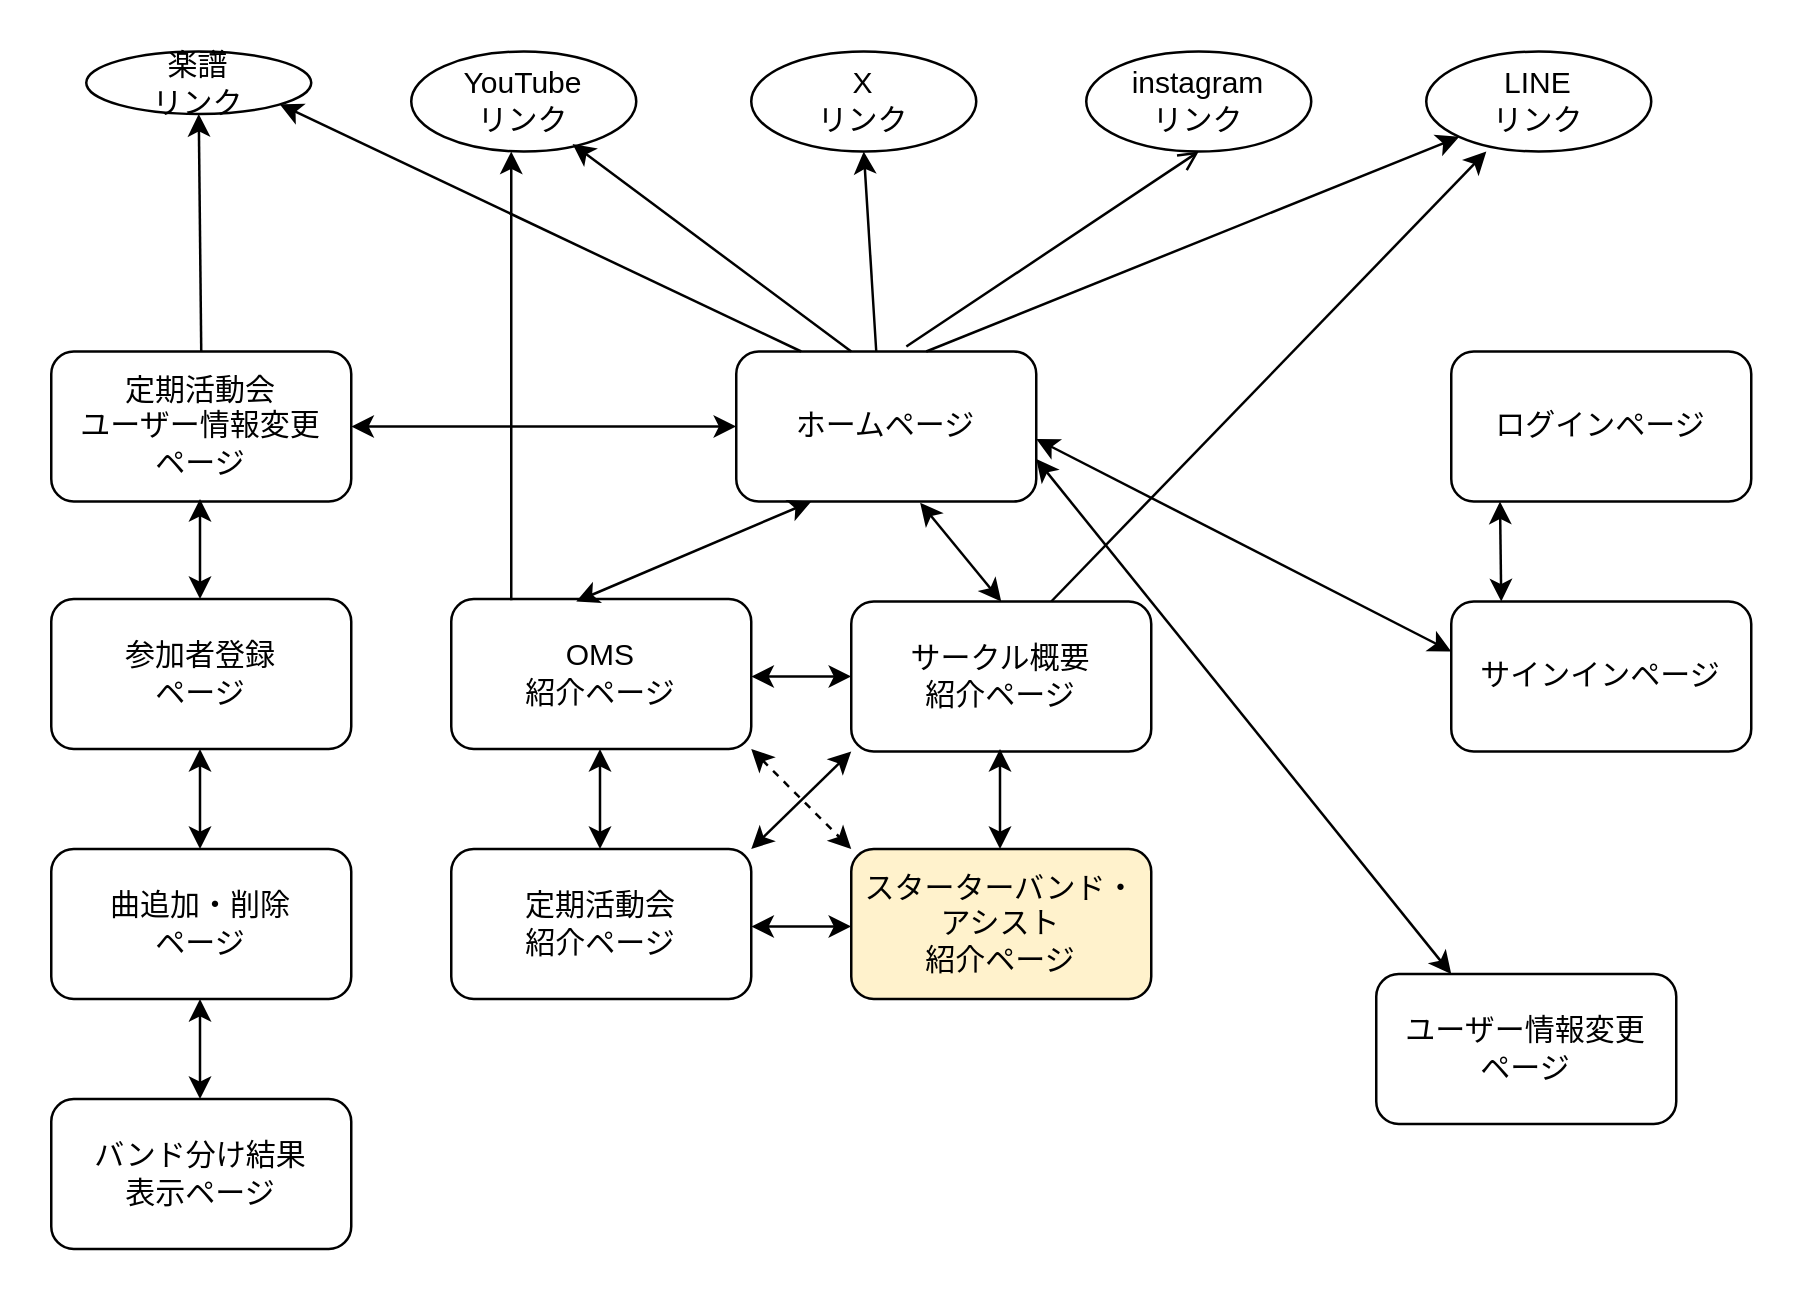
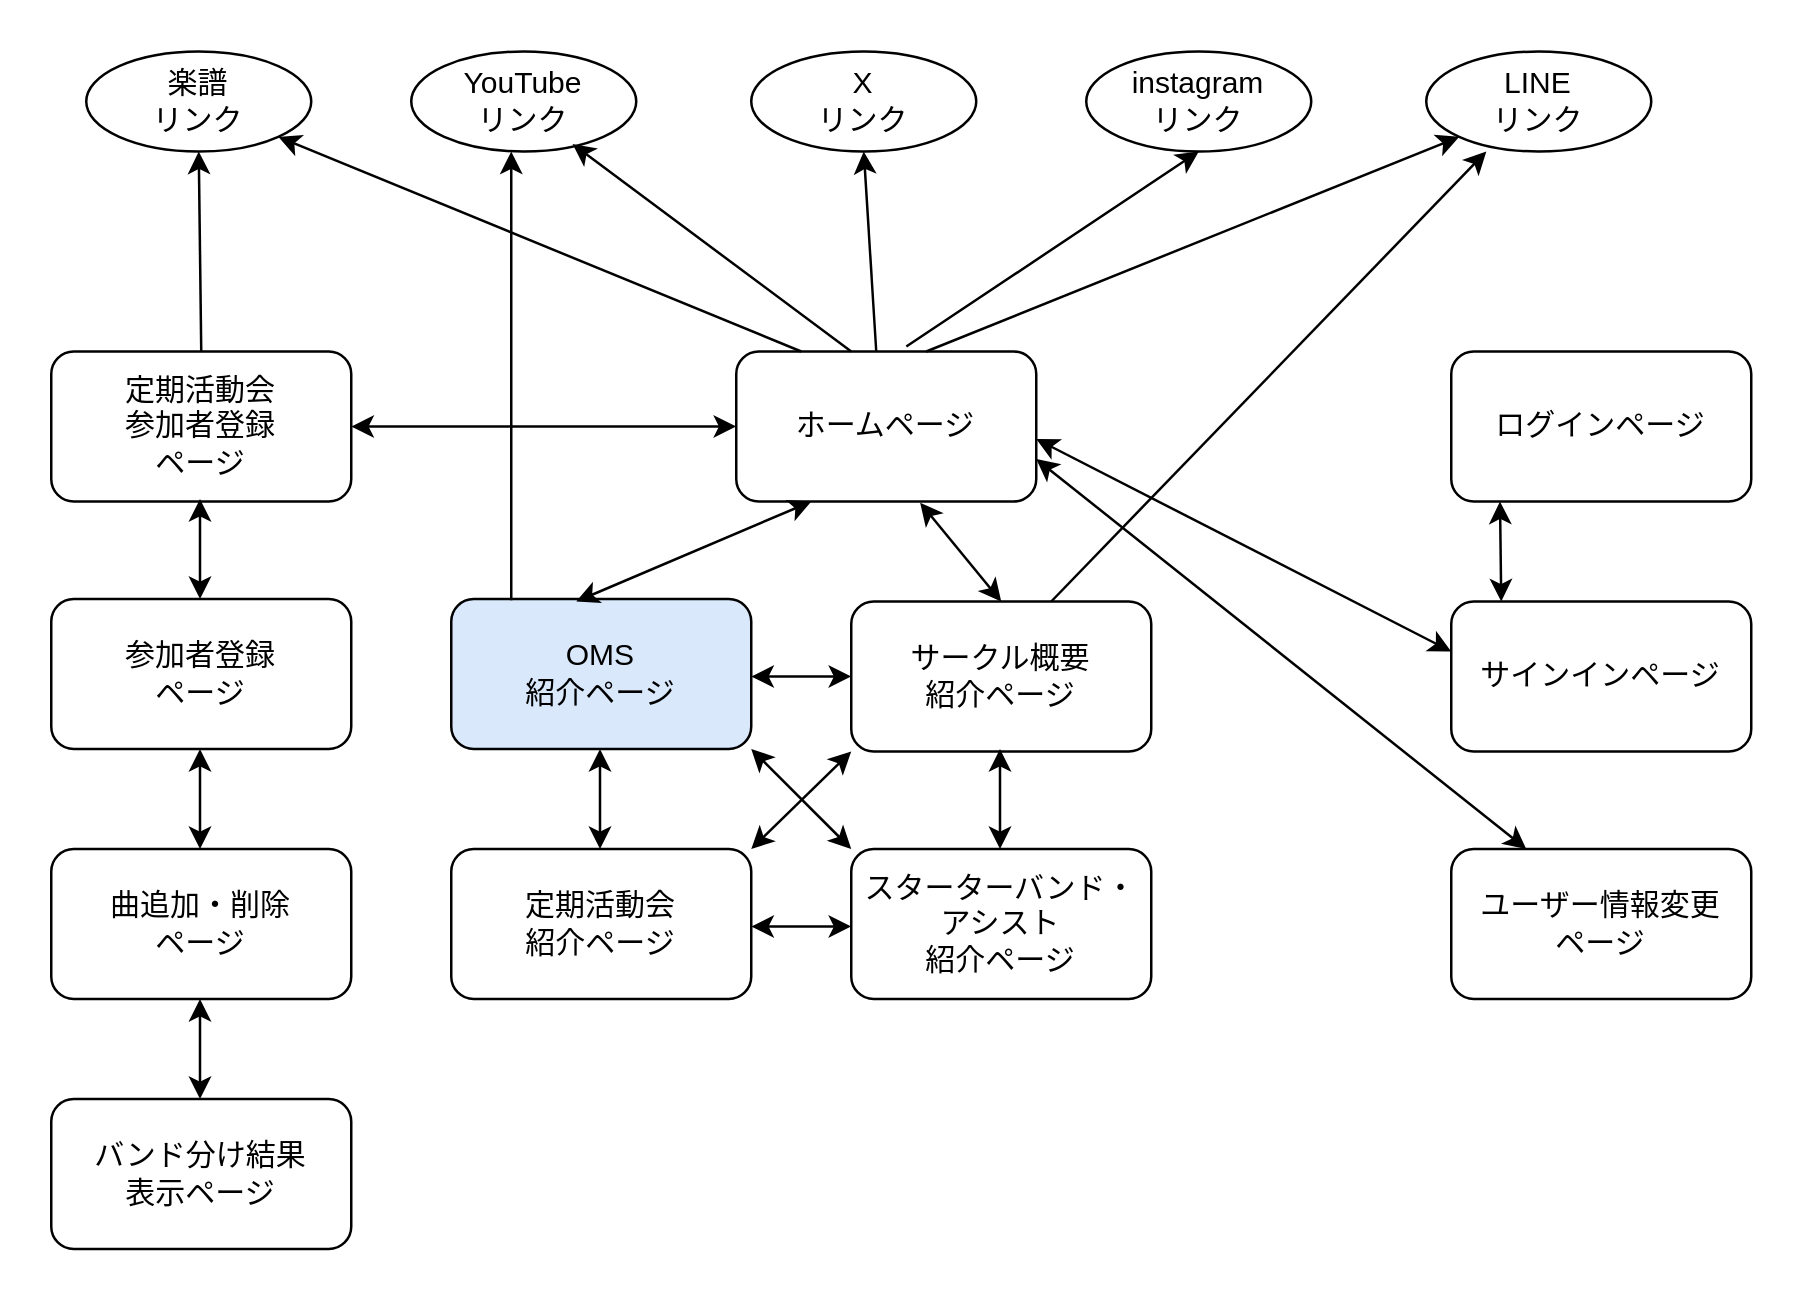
- <mxCell id="10" value="楽譜&lt;br&gt;リンク" style="ellipse;whiteSpace=wrap;html=1;" parent="1" vertex="1"><mxGeometry x="34" y="20" width="90" height="25" as="geometry" /></mxCell>
+ <mxCell id="10" value="楽譜&lt;br&gt;リンク" style="ellipse;whiteSpace=wrap;html=1;" parent="1" vertex="1"><mxGeometry x="34" y="20" width="90" height="40" as="geometry" /></mxCell>
- <mxCell id="14" value="" style="endArrow=open;html=1;entryX=0.5;entryY=1;entryDx=0;entryDy=0;exitX=0.567;exitY=-0.033;exitDx=0;exitDy=0;exitPerimeter=0;" parent="1" target="4" edge="1" source="2"><mxGeometry width="50" height="50" relative="1" as="geometry"><mxPoint x="380" y="140" as="sourcePoint" /><mxPoint x="430" y="90" as="targetPoint" /></mxGeometry></mxCell>
+ <mxCell id="14" value="" style="endArrow=classic;html=1;entryX=0.5;entryY=1;entryDx=0;entryDy=0;exitX=0.567;exitY=-0.033;exitDx=0;exitDy=0;exitPerimeter=0;" parent="1" target="4" edge="1" source="2"><mxGeometry width="50" height="50" relative="1" as="geometry"><mxPoint x="380" y="140" as="sourcePoint" /><mxPoint x="430" y="90" as="targetPoint" /></mxGeometry></mxCell>
- <mxCell id="9" value="定期活動会&lt;br&gt;ユーザー情報変更&lt;br&gt;ページ" style="rounded=1;whiteSpace=wrap;html=1;" parent="1" vertex="1"><mxGeometry x="20" y="140" width="120" height="60" as="geometry" /></mxCell>
+ <mxCell id="9" value="定期活動会&lt;br&gt;参加者登録&lt;br&gt;ページ" style="rounded=1;whiteSpace=wrap;html=1;" parent="1" vertex="1"><mxGeometry x="20" y="140" width="120" height="60" as="geometry" /></mxCell>
- <mxCell id="27" value="OMS&lt;br&gt;紹介ページ" style="rounded=1;whiteSpace=wrap;html=1;" vertex="1" parent="1"><mxGeometry x="180" y="239" width="120" height="60" as="geometry" /></mxCell>
+ <mxCell id="27" value="OMS&lt;br&gt;紹介ページ" style="rounded=1;whiteSpace=wrap;html=1;fillColor=#dae8fc;" vertex="1" parent="1"><mxGeometry x="180" y="239" width="120" height="60" as="geometry" /></mxCell>
- <mxCell id="37" value="" style="endArrow=classic;startArrow=classic;html=1;exitX=1;exitY=1;exitDx=0;exitDy=0;entryX=0;entryY=0;entryDx=0;entryDy=0;dashed=1;" edge="1" parent="1" source="27" target="34"><mxGeometry width="50" height="50" relative="1" as="geometry"><mxPoint x="310" y="349" as="sourcePoint" /><mxPoint x="350" y="310" as="targetPoint" /></mxGeometry></mxCell>
+ <mxCell id="37" value="" style="endArrow=classic;startArrow=classic;html=1;exitX=1;exitY=1;exitDx=0;exitDy=0;entryX=0;entryY=0;entryDx=0;entryDy=0;" edge="1" parent="1" source="27" target="34"><mxGeometry width="50" height="50" relative="1" as="geometry"><mxPoint x="310" y="349" as="sourcePoint" /><mxPoint x="350" y="310" as="targetPoint" /></mxGeometry></mxCell>
- <mxCell id="34" value="スターターバンド・アシスト&lt;br&gt;紹介ページ" style="rounded=1;whiteSpace=wrap;html=1;fillColor=#fff2cc;" vertex="1" parent="1"><mxGeometry x="340" y="339" width="120" height="60" as="geometry" /></mxCell>
+ <mxCell id="34" value="スターターバンド・アシスト&lt;br&gt;紹介ページ" style="rounded=1;whiteSpace=wrap;html=1;" vertex="1" parent="1"><mxGeometry x="340" y="339" width="120" height="60" as="geometry" /></mxCell>
- <mxCell id="8" value="ユーザー情報変更&lt;br&gt;ページ" style="rounded=1;whiteSpace=wrap;html=1;" parent="1" vertex="1"><mxGeometry x="550" y="389" width="120" height="60" as="geometry" /></mxCell>
+ <mxCell id="8" value="ユーザー情報変更&lt;br&gt;ページ" style="rounded=1;whiteSpace=wrap;html=1;" parent="1" vertex="1"><mxGeometry x="580" y="339" width="120" height="60" as="geometry" /></mxCell>
